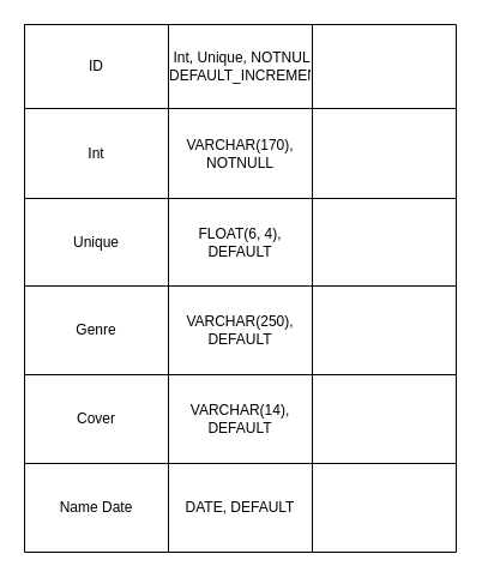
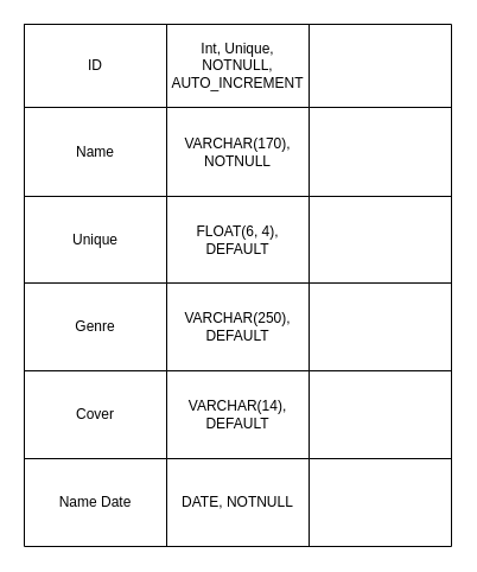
- <mxCell id="5" value="Int, Unique, NOTNULL, DEFAULT_INCREMENT" style="shape=partialRectangle;html=1;whiteSpace=wrap;connectable=0;fillColor=none;top=0;left=0;bottom=0;right=0;overflow=hidden;" vertex="1" parent="3"><mxGeometry x="120" width="120" height="70" as="geometry"><mxRectangle width="120" height="70" as="alternateBounds" /></mxGeometry></mxCell>
+ <mxCell id="5" value="Int, Unique, NOTNULL, AUTO_INCREMENT" style="shape=partialRectangle;html=1;whiteSpace=wrap;connectable=0;fillColor=none;top=0;left=0;bottom=0;right=0;overflow=hidden;" vertex="1" parent="3"><mxGeometry x="120" width="120" height="70" as="geometry"><mxRectangle width="120" height="70" as="alternateBounds" /></mxGeometry></mxCell>
- <mxCell id="8" value="Int" style="shape=partialRectangle;html=1;whiteSpace=wrap;connectable=0;fillColor=none;top=0;left=0;bottom=0;right=0;overflow=hidden;" vertex="1" parent="7"><mxGeometry width="120" height="75" as="geometry"><mxRectangle width="120" height="75" as="alternateBounds" /></mxGeometry></mxCell>
+ <mxCell id="8" value="Name" style="shape=partialRectangle;html=1;whiteSpace=wrap;connectable=0;fillColor=none;top=0;left=0;bottom=0;right=0;overflow=hidden;" vertex="1" parent="7"><mxGeometry width="120" height="75" as="geometry"><mxRectangle width="120" height="75" as="alternateBounds" /></mxGeometry></mxCell>
- <mxCell id="25" value="DATE, DEFAULT" style="shape=partialRectangle;html=1;whiteSpace=wrap;connectable=0;fillColor=none;top=0;left=0;bottom=0;right=0;overflow=hidden;" vertex="1" parent="23"><mxGeometry x="120" width="120" height="74" as="geometry"><mxRectangle width="120" height="74" as="alternateBounds" /></mxGeometry></mxCell>
+ <mxCell id="25" value="DATE, NOTNULL" style="shape=partialRectangle;html=1;whiteSpace=wrap;connectable=0;fillColor=none;top=0;left=0;bottom=0;right=0;overflow=hidden;" vertex="1" parent="23"><mxGeometry x="120" width="120" height="74" as="geometry"><mxRectangle width="120" height="74" as="alternateBounds" /></mxGeometry></mxCell>
